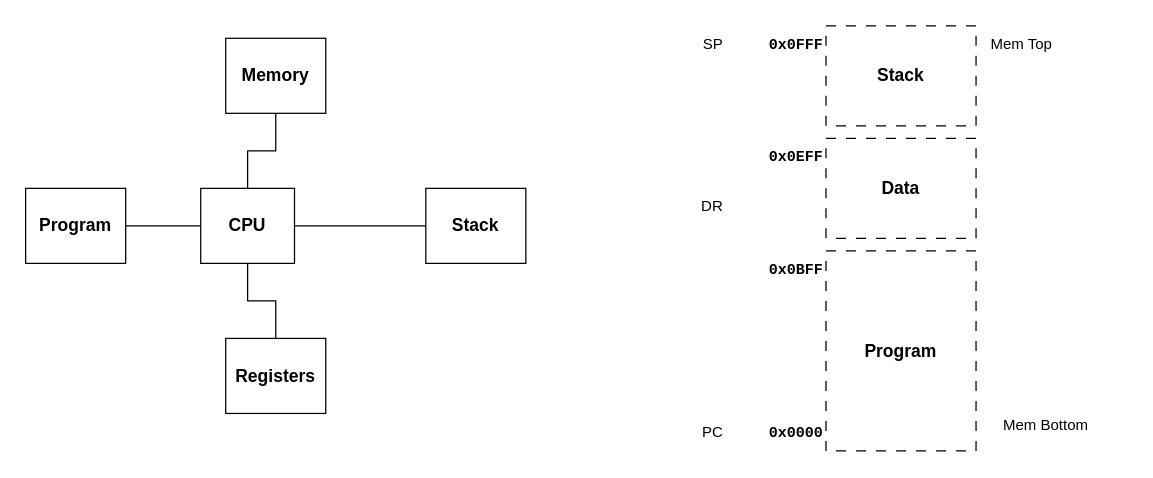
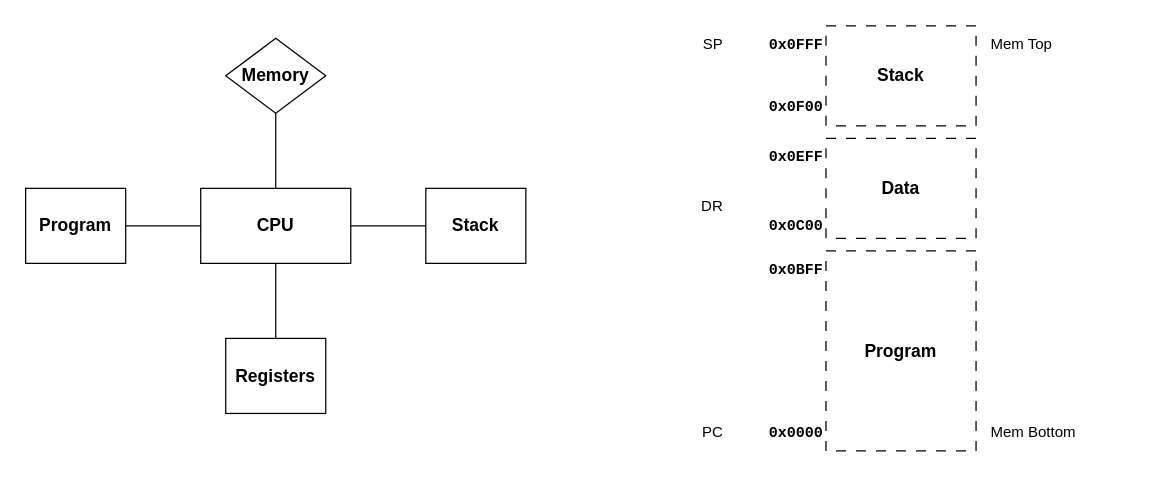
- <mxCell id="8" value="&lt;font style=&quot;font-size: 14px;&quot;&gt;&lt;b&gt;Memory&lt;/b&gt;&lt;/font&gt;" style="rounded=0;whiteSpace=wrap;html=1;" vertex="1" parent="1"><mxGeometry x="180" y="30" width="80" height="60" as="geometry" /></mxCell>
+ <mxCell id="8" value="&lt;font style=&quot;font-size: 14px;&quot;&gt;&lt;b&gt;Memory&lt;/b&gt;&lt;/font&gt;" style="rhombus;whiteSpace=wrap;html=1;" vertex="1" parent="1"><mxGeometry x="180" y="30" width="80" height="60" as="geometry" /></mxCell>
+ <mxCell id="18" value="&lt;b style=&quot;font-family: &amp;quot;Courier New&amp;quot;;&quot;&gt;0x0F00&lt;/b&gt;" style="text;html=1;align=right;verticalAlign=middle;whiteSpace=wrap;rounded=0;imageAlign=right;" vertex="1" parent="1"><mxGeometry x="600" y="70" width="60" height="30" as="geometry" /></mxCell>
- <mxCell id="6" value="&lt;font style=&quot;font-size: 14px;&quot;&gt;&lt;b&gt;CPU&lt;/b&gt;&lt;/font&gt;" style="rounded=0;whiteSpace=wrap;html=1;" parent="1" vertex="1"><mxGeometry x="160" y="150" width="75" height="60" as="geometry" /></mxCell>
+ <mxCell id="6" value="&lt;font style=&quot;font-size: 14px;&quot;&gt;&lt;b&gt;CPU&lt;/b&gt;&lt;/font&gt;" style="rounded=0;whiteSpace=wrap;html=1;" parent="1" vertex="1"><mxGeometry x="160" y="150" width="120" height="60" as="geometry" /></mxCell>
+ <mxCell id="16" value="&lt;b style=&quot;font-family: &amp;quot;Courier New&amp;quot;;&quot;&gt;0x0C00&lt;/b&gt;" style="text;html=1;align=right;verticalAlign=middle;whiteSpace=wrap;rounded=0;imageAlign=right;" vertex="1" parent="1"><mxGeometry x="600" y="165" width="60" height="30" as="geometry" /></mxCell>
- <mxCell id="20" value="Mem Bottom" style="text;html=1;align=left;verticalAlign=middle;whiteSpace=wrap;rounded=0;" vertex="1" parent="1"><mxGeometry x="800" y="325" width="110" height="30" as="geometry" /></mxCell>
+ <mxCell id="20" value="Mem Bottom" style="text;html=1;align=left;verticalAlign=middle;whiteSpace=wrap;rounded=0;" vertex="1" parent="1"><mxGeometry x="790" y="330" width="110" height="30" as="geometry" /></mxCell>
